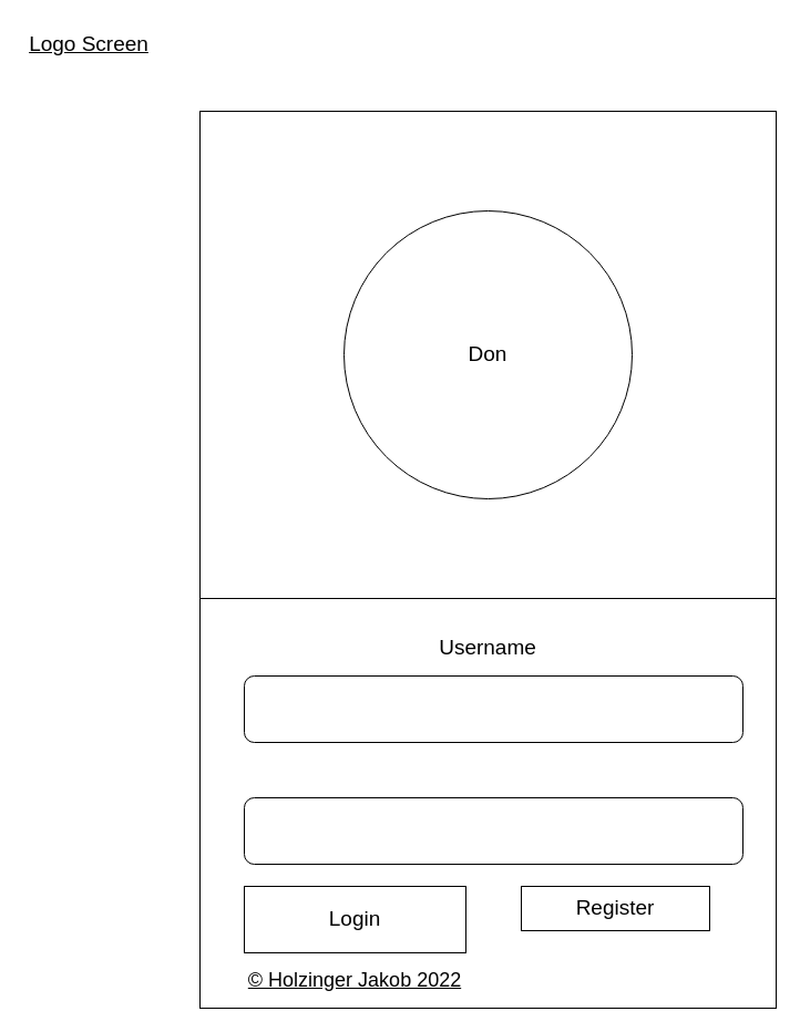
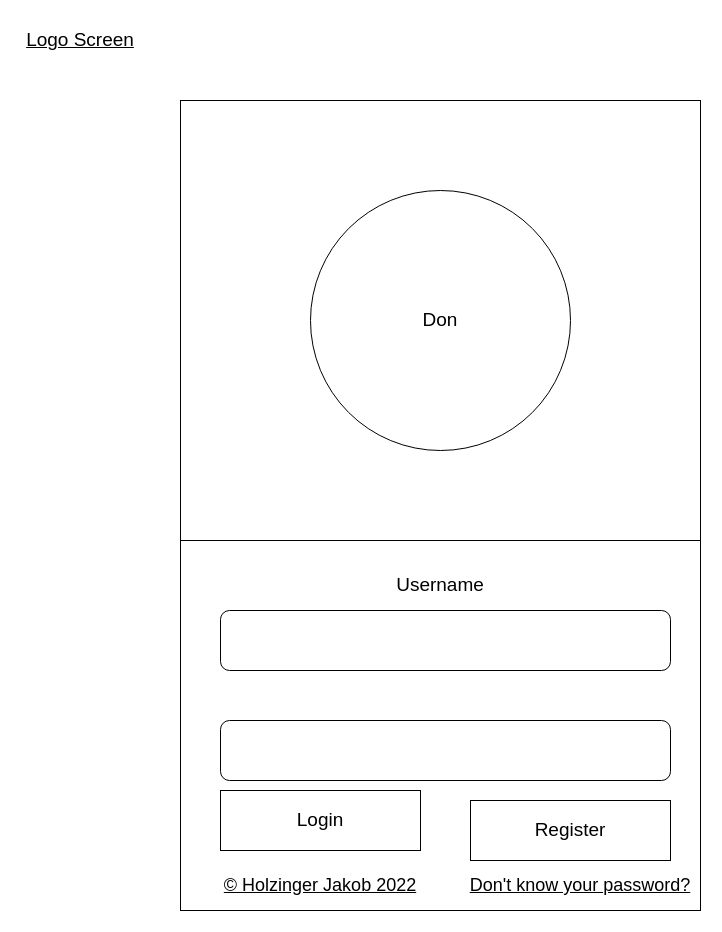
- <mxCell id="9" value="Register" style="rounded=0;whiteSpace=wrap;html=1;fontSize=19;" vertex="1" parent="1"><mxGeometry x="470" y="800" width="170" height="40" as="geometry" /></mxCell>
+ <mxCell id="9" value="Register" style="rounded=0;whiteSpace=wrap;html=1;fontSize=19;" vertex="1" parent="1"><mxGeometry x="470" y="800" width="200" height="60" as="geometry" /></mxCell>
- <mxCell id="8" value="Login" style="rounded=0;whiteSpace=wrap;html=1;fontSize=19;" vertex="1" parent="1"><mxGeometry x="220" y="800" width="200" height="60" as="geometry" /></mxCell>
+ <mxCell id="8" value="Login" style="rounded=0;whiteSpace=wrap;html=1;fontSize=19;" vertex="1" parent="1"><mxGeometry x="220" y="790" width="200" height="60" as="geometry" /></mxCell>
+ <mxCell id="11" value="&lt;font style=&quot;font-size: 18px&quot;&gt;&lt;u&gt;Don't know your password?&lt;/u&gt;&lt;/font&gt;" style="text;html=1;strokeColor=none;fillColor=none;align=center;verticalAlign=middle;whiteSpace=wrap;rounded=0;fontSize=19;" vertex="1" parent="1"><mxGeometry x="460" y="870" width="240" height="30" as="geometry" /></mxCell>
